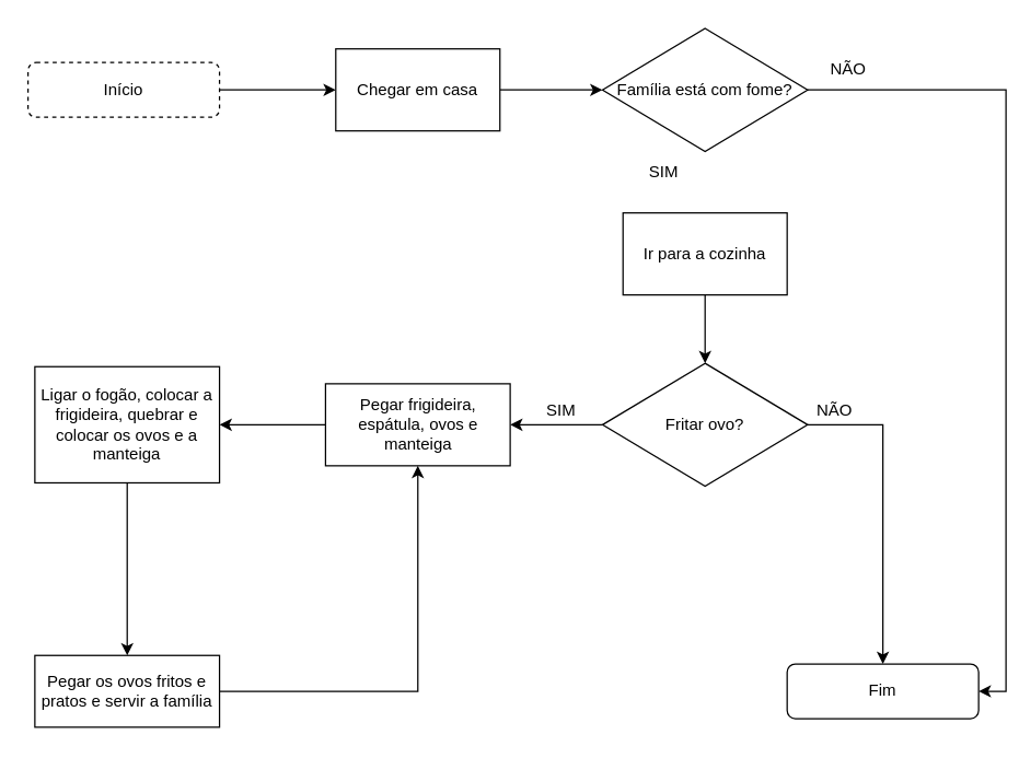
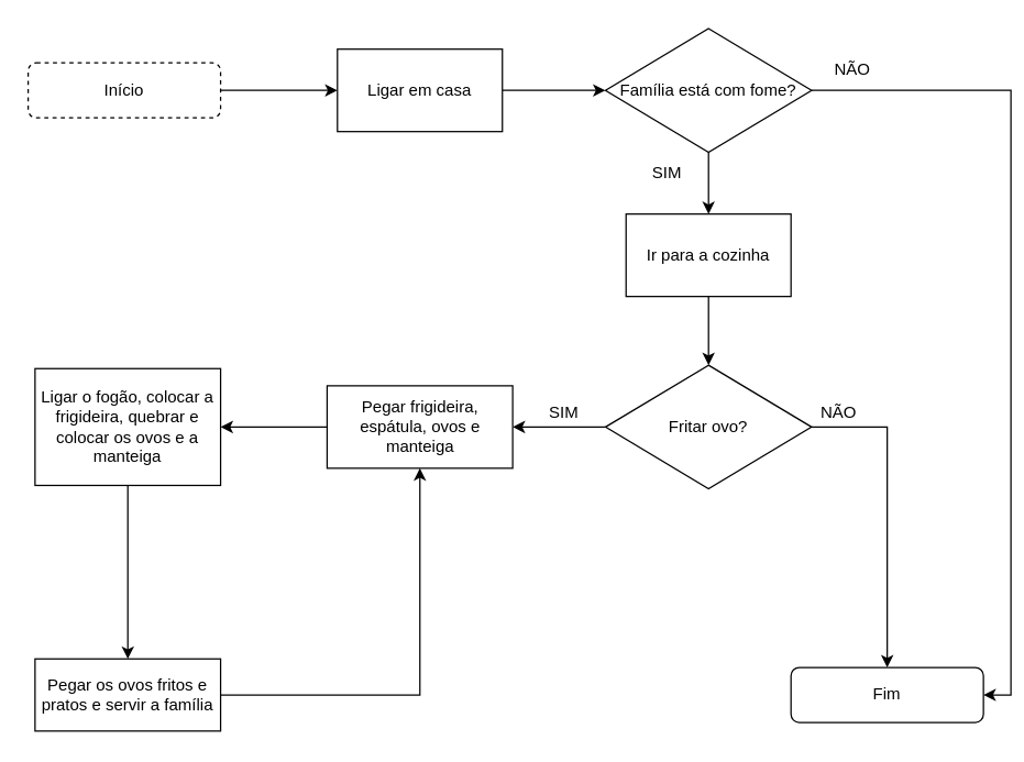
- <mxCell id="5" value="Chegar em casa" style="rounded=0;whiteSpace=wrap;html=1;" vertex="1" parent="1"><mxGeometry x="245" y="35" width="120" height="60" as="geometry" /></mxCell>
+ <mxCell id="5" value="Ligar em casa" style="rounded=0;whiteSpace=wrap;html=1;" vertex="1" parent="1"><mxGeometry x="245" y="35" width="120" height="60" as="geometry" /></mxCell>
+ <mxCell id="7" style="edgeStyle=orthogonalEdgeStyle;rounded=0;orthogonalLoop=1;jettySize=auto;html=1;exitX=0.5;exitY=1;exitDx=0;exitDy=0;entryX=0.5;entryY=0;entryDx=0;entryDy=0;" edge="1" parent="1" source="9" target="14"><mxGeometry relative="1" as="geometry" /></mxCell>
